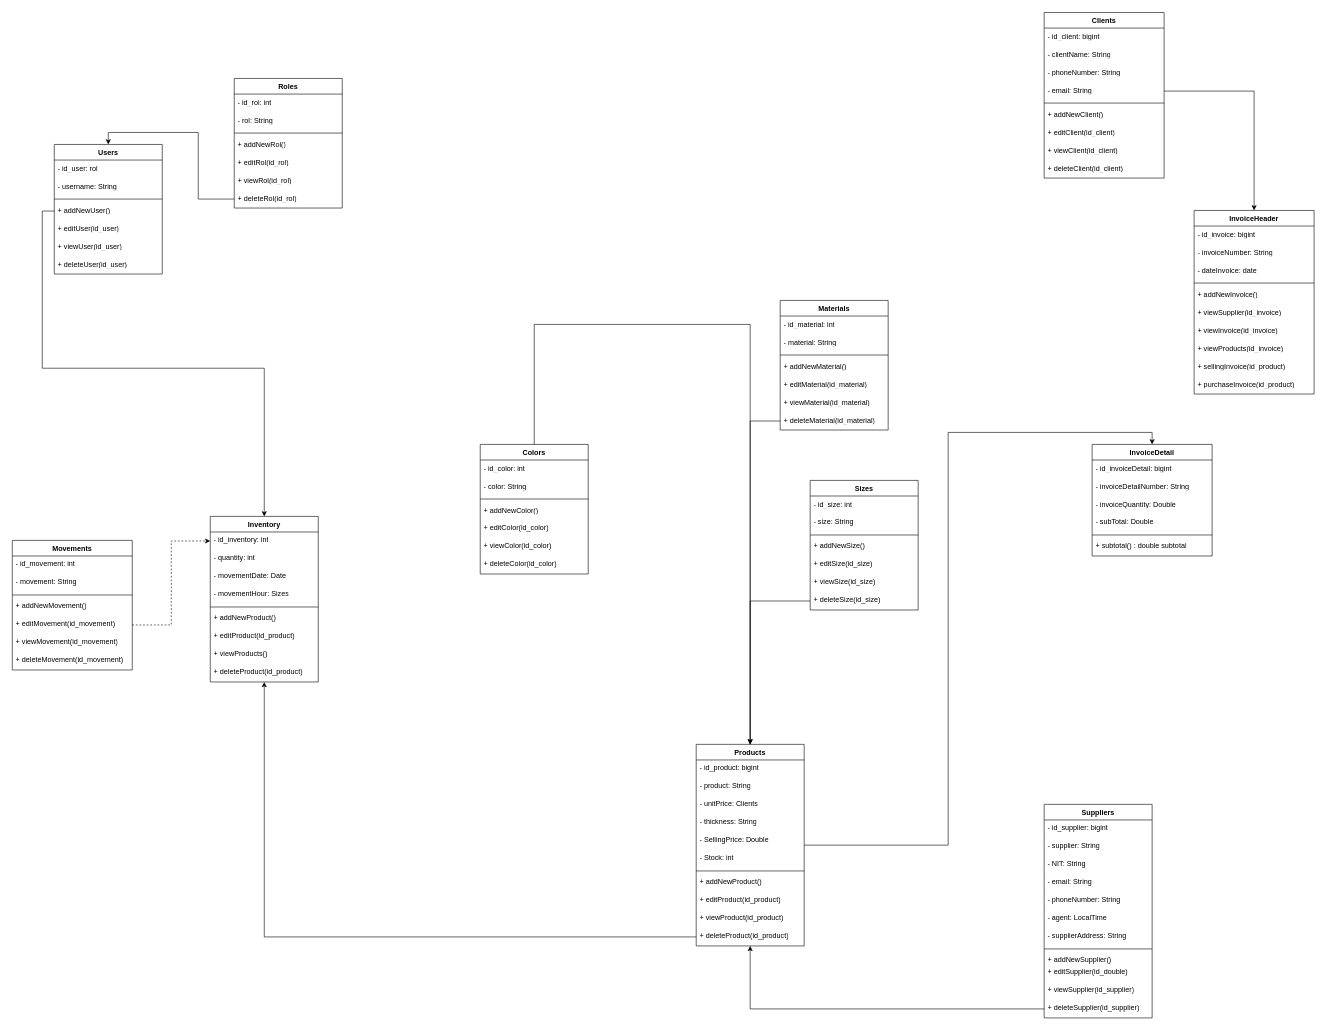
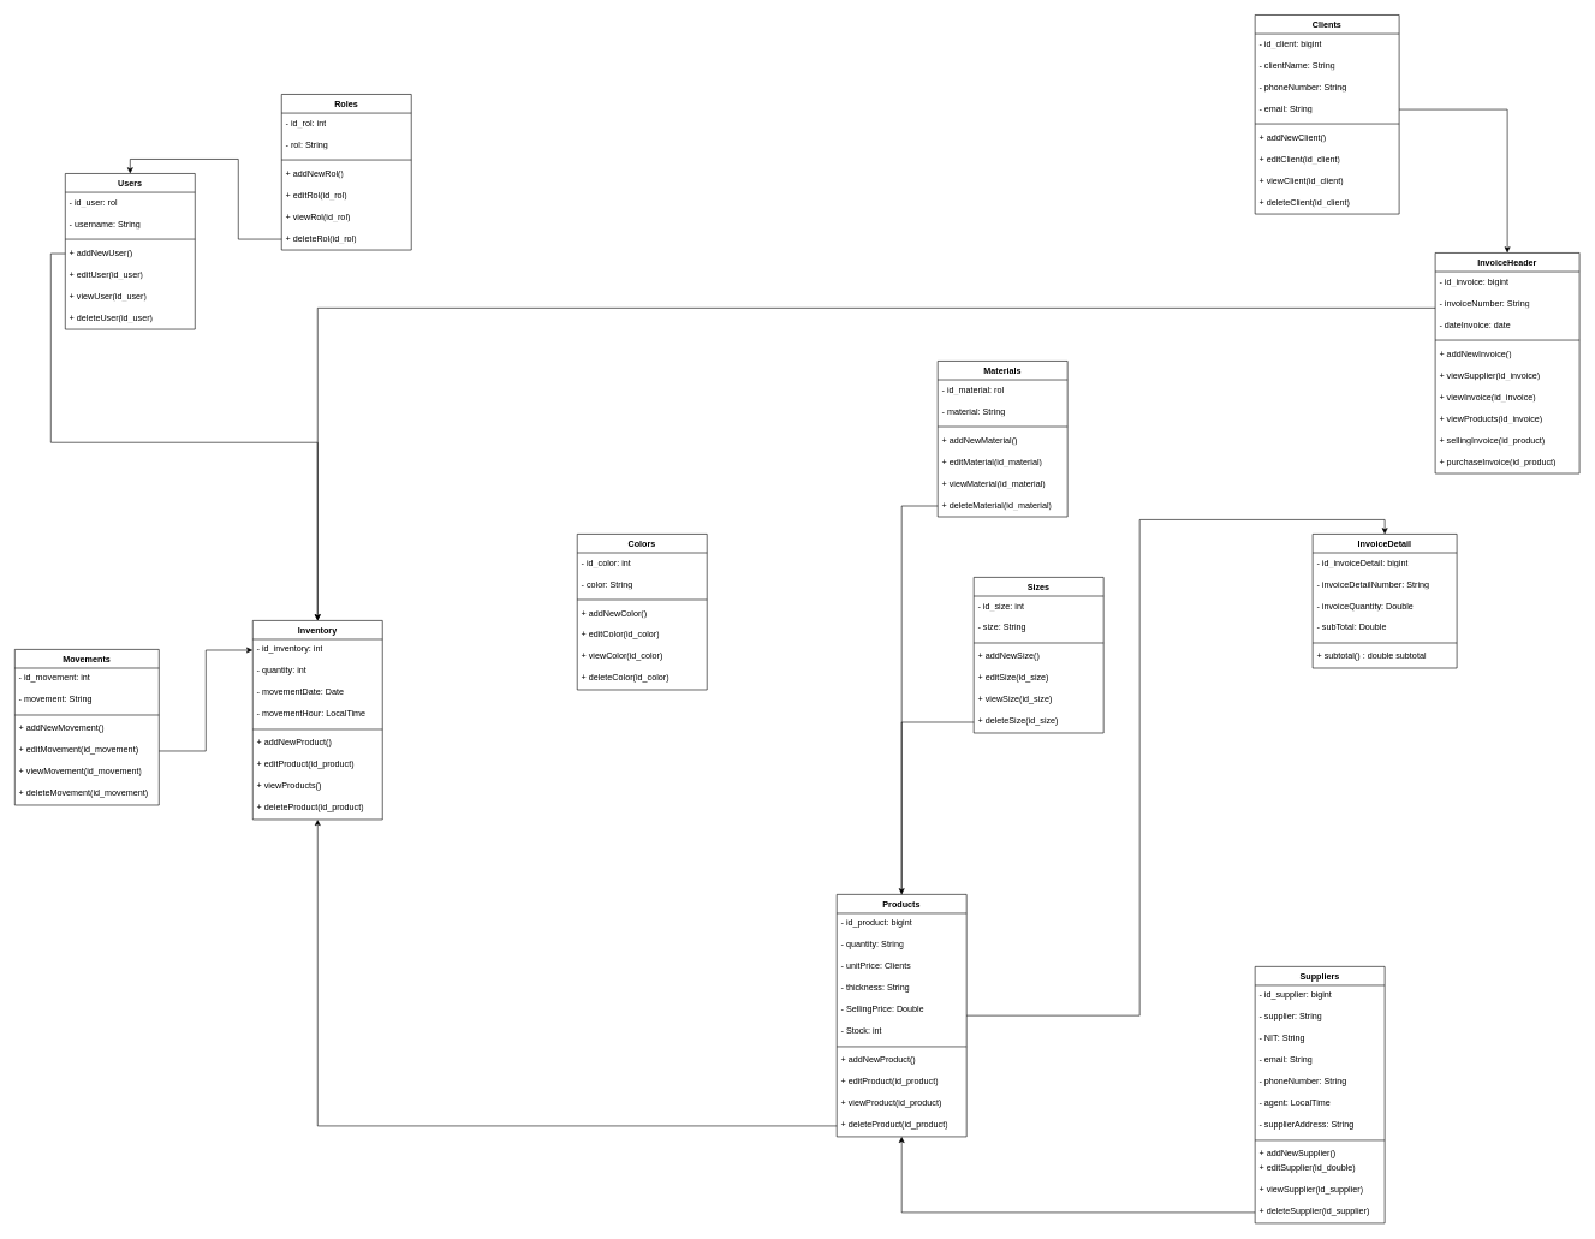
+ <mxCell id="104" style="edgeStyle=orthogonalEdgeStyle;rounded=0;orthogonalLoop=1;jettySize=auto;html=1;exitX=0;exitY=0.25;exitDx=0;exitDy=0;" edge="1" parent="1" source="105" target="81"><mxGeometry relative="1" as="geometry" /></mxCell>
- <mxCell id="54" style="edgeStyle=orthogonalEdgeStyle;rounded=0;orthogonalLoop=1;jettySize=auto;html=1;exitX=0.5;exitY=0;exitDx=0;exitDy=0;" edge="1" parent="1" source="23" target="3"><mxGeometry relative="1" as="geometry"><Array as="points"><mxPoint x="890" y="540" /><mxPoint x="1250" y="540" /></Array></mxGeometry></mxCell>
- <mxCell id="32" value="- id_material: int" style="text;strokeColor=none;fillColor=none;align=left;verticalAlign=top;spacingLeft=4;spacingRight=4;overflow=hidden;rotatable=0;points=[[0,0.5],[1,0.5]];portConstraint=eastwest;whiteSpace=wrap;html=1;" vertex="1" parent="31"><mxGeometry y="26" width="180" height="30" as="geometry" /></mxCell>
+ <mxCell id="32" value="- id_material: rol" style="text;strokeColor=none;fillColor=none;align=left;verticalAlign=top;spacingLeft=4;spacingRight=4;overflow=hidden;rotatable=0;points=[[0,0.5],[1,0.5]];portConstraint=eastwest;whiteSpace=wrap;html=1;" vertex="1" parent="31"><mxGeometry y="26" width="180" height="30" as="geometry" /></mxCell>
- <mxCell id="92" style="edgeStyle=orthogonalEdgeStyle;rounded=0;orthogonalLoop=1;jettySize=auto;html=1;dashed=1;" edge="1" parent="1" source="78" target="82"><mxGeometry relative="1" as="geometry" /></mxCell>
+ <mxCell id="92" style="edgeStyle=orthogonalEdgeStyle;rounded=0;orthogonalLoop=1;jettySize=auto;html=1;" edge="1" parent="1" source="78" target="82"><mxGeometry relative="1" as="geometry" /></mxCell>
- <mxCell id="85" value="- movementHour: Sizes" style="text;strokeColor=none;fillColor=none;align=left;verticalAlign=top;spacingLeft=4;spacingRight=4;overflow=hidden;rotatable=0;points=[[0,0.5],[1,0.5]];portConstraint=eastwest;whiteSpace=wrap;html=1;" vertex="1" parent="81"><mxGeometry y="116" width="180" height="30" as="geometry" /></mxCell>
+ <mxCell id="85" value="- movementHour: LocalTime" style="text;strokeColor=none;fillColor=none;align=left;verticalAlign=top;spacingLeft=4;spacingRight=4;overflow=hidden;rotatable=0;points=[[0,0.5],[1,0.5]];portConstraint=eastwest;whiteSpace=wrap;html=1;" vertex="1" parent="81"><mxGeometry y="116" width="180" height="30" as="geometry" /></mxCell>
- <mxCell id="5" value="- product: String" style="text;strokeColor=none;fillColor=none;align=left;verticalAlign=top;spacingLeft=4;spacingRight=4;overflow=hidden;rotatable=0;points=[[0,0.5],[1,0.5]];portConstraint=eastwest;whiteSpace=wrap;html=1;" vertex="1" parent="3"><mxGeometry y="56" width="180" height="30" as="geometry" /></mxCell>
+ <mxCell id="5" value="- quantity: String" style="text;strokeColor=none;fillColor=none;align=left;verticalAlign=top;spacingLeft=4;spacingRight=4;overflow=hidden;rotatable=0;points=[[0,0.5],[1,0.5]];portConstraint=eastwest;whiteSpace=wrap;html=1;" vertex="1" parent="3"><mxGeometry y="56" width="180" height="30" as="geometry" /></mxCell>
